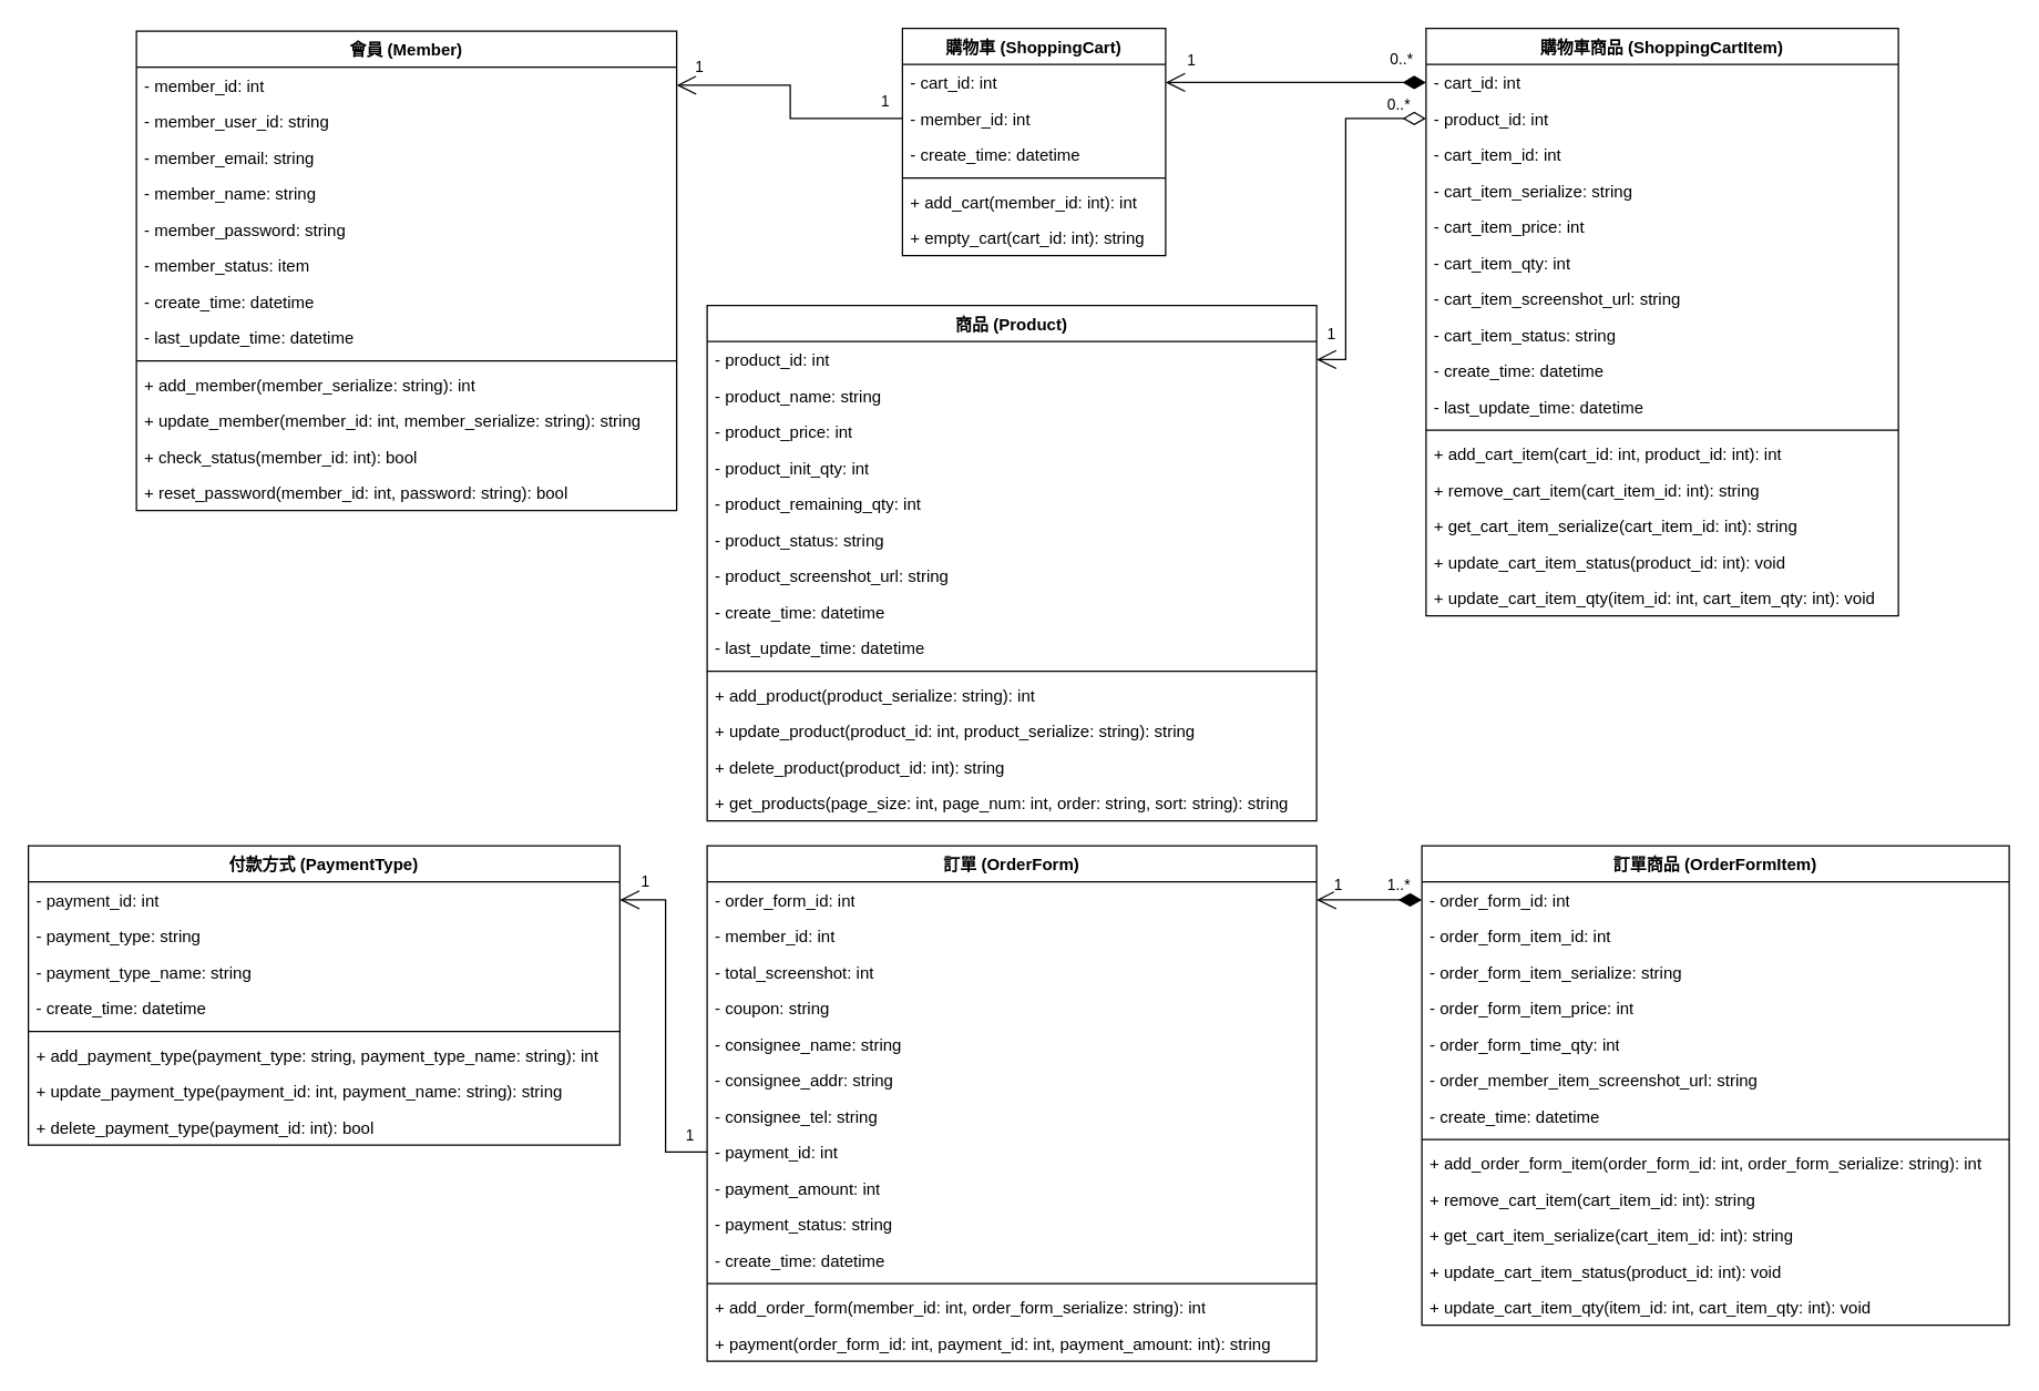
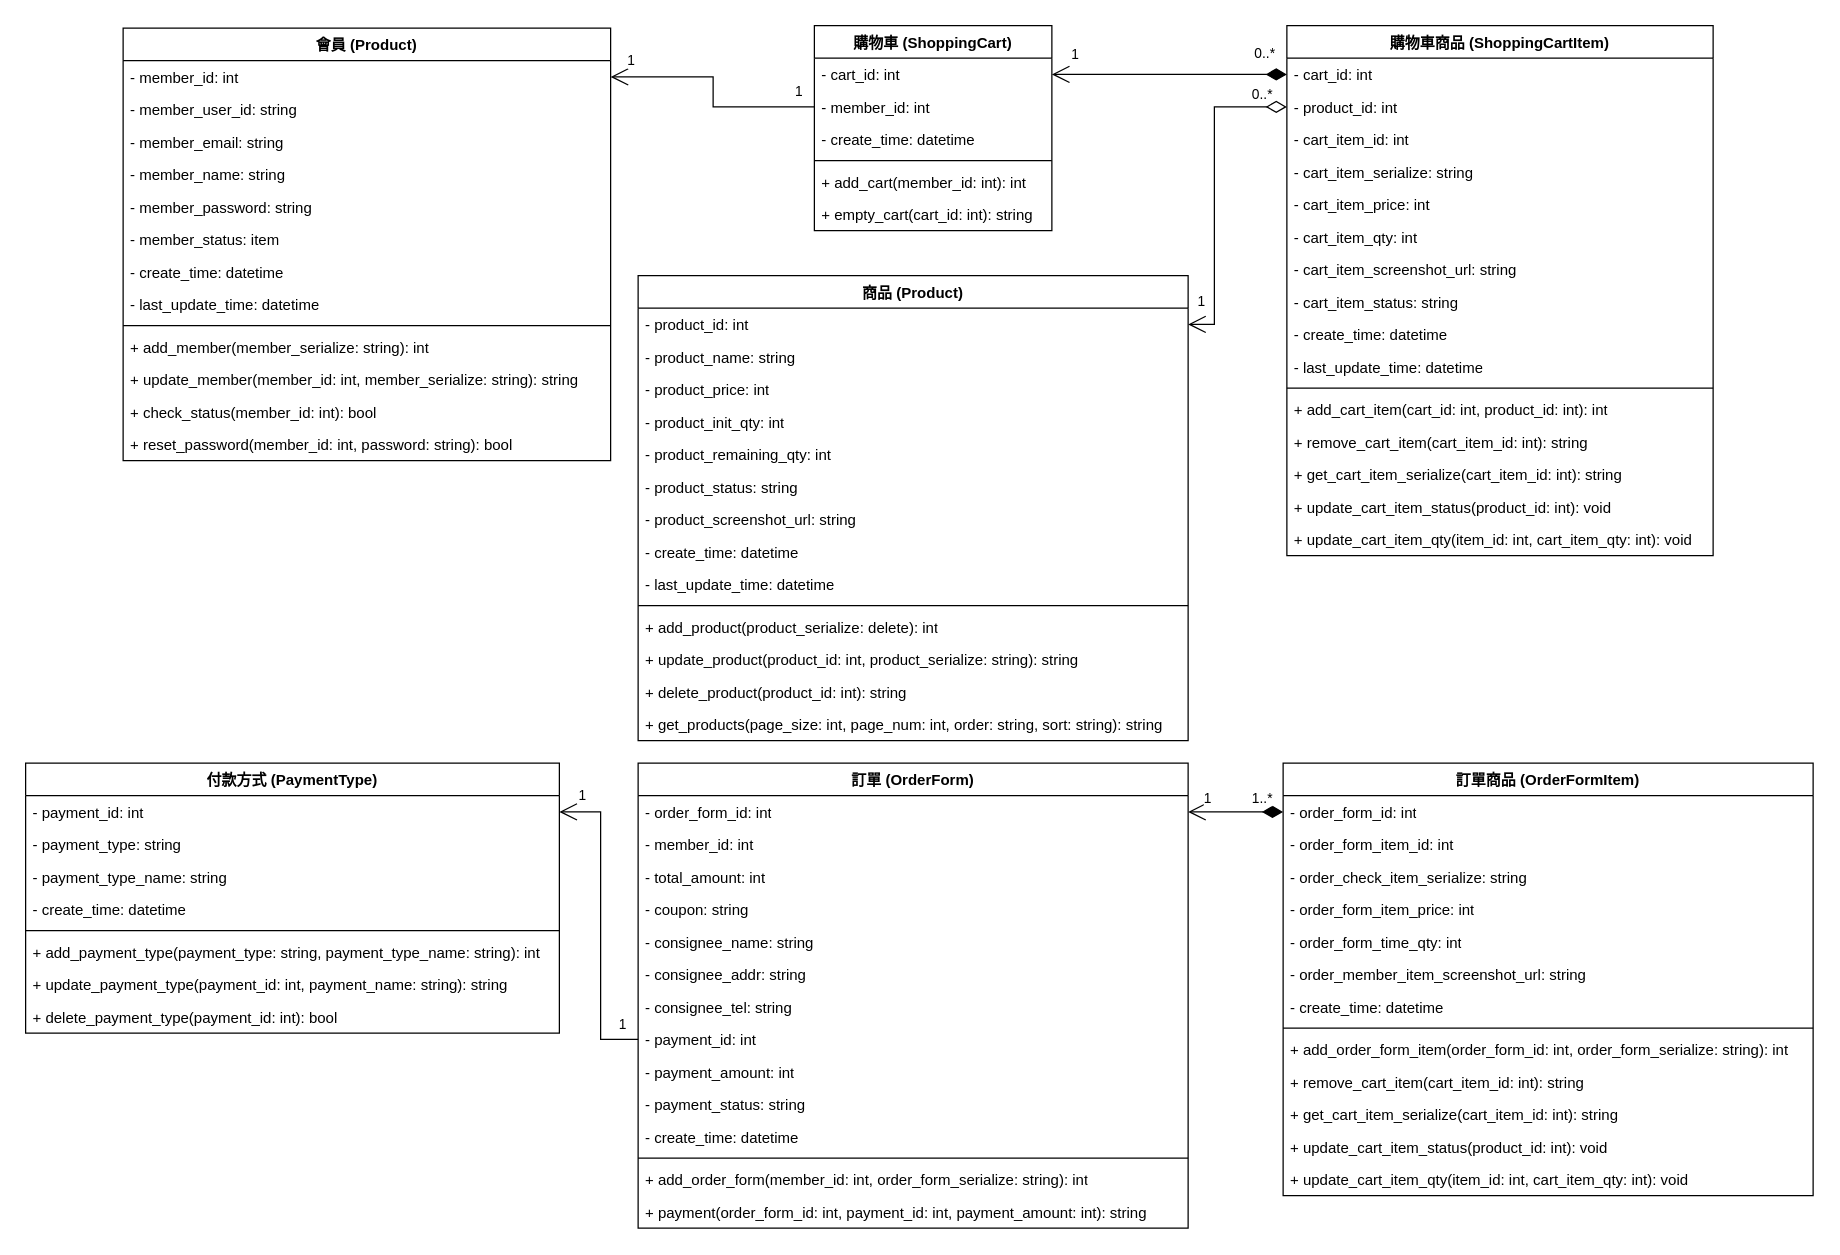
- <mxCell id="29" value="會員 (Member)" style="swimlane;fontStyle=1;align=center;verticalAlign=top;childLayout=stackLayout;horizontal=1;startSize=26;horizontalStack=0;resizeParent=1;resizeParentMax=0;resizeLast=0;collapsible=1;marginBottom=0;whiteSpace=wrap;html=1;" parent="1" vertex="1"><mxGeometry x="98" y="22" width="390" height="346" as="geometry"><mxRectangle x="200" y="140" width="160" height="40" as="alternateBounds" /></mxGeometry></mxCell>
+ <mxCell id="29" value="會員 (Product)" style="swimlane;fontStyle=1;align=center;verticalAlign=top;childLayout=stackLayout;horizontal=1;startSize=26;horizontalStack=0;resizeParent=1;resizeParentMax=0;resizeLast=0;collapsible=1;marginBottom=0;whiteSpace=wrap;html=1;" parent="1" vertex="1"><mxGeometry x="98" y="22" width="390" height="346" as="geometry"><mxRectangle x="200" y="140" width="160" height="40" as="alternateBounds" /></mxGeometry></mxCell>
- <mxCell id="54" value="+ add_product(product_serialize: string): int" style="text;strokeColor=none;fillColor=none;align=left;verticalAlign=top;spacingLeft=4;spacingRight=4;overflow=hidden;rotatable=0;points=[[0,0.5],[1,0.5]];portConstraint=eastwest;whiteSpace=wrap;html=1;" parent="43" vertex="1"><mxGeometry y="268" width="440" height="26" as="geometry" /></mxCell>
+ <mxCell id="54" value="+ add_product(product_serialize: delete): int" style="text;strokeColor=none;fillColor=none;align=left;verticalAlign=top;spacingLeft=4;spacingRight=4;overflow=hidden;rotatable=0;points=[[0,0.5],[1,0.5]];portConstraint=eastwest;whiteSpace=wrap;html=1;" parent="43" vertex="1"><mxGeometry y="268" width="440" height="26" as="geometry" /></mxCell>
- <mxCell id="67" value="- total_screenshot: int" style="text;strokeColor=none;fillColor=none;align=left;verticalAlign=top;spacingLeft=4;spacingRight=4;overflow=hidden;rotatable=0;points=[[0,0.5],[1,0.5]];portConstraint=eastwest;whiteSpace=wrap;html=1;" vertex="1" parent="64"><mxGeometry y="78" width="440" height="26" as="geometry" /></mxCell>
+ <mxCell id="67" value="- total_amount: int" style="text;strokeColor=none;fillColor=none;align=left;verticalAlign=top;spacingLeft=4;spacingRight=4;overflow=hidden;rotatable=0;points=[[0,0.5],[1,0.5]];portConstraint=eastwest;whiteSpace=wrap;html=1;" vertex="1" parent="64"><mxGeometry y="78" width="440" height="26" as="geometry" /></mxCell>
- <mxCell id="82" value="- order_form_item_serialize: string" style="text;strokeColor=none;fillColor=none;align=left;verticalAlign=top;spacingLeft=4;spacingRight=4;overflow=hidden;rotatable=0;points=[[0,0.5],[1,0.5]];portConstraint=eastwest;whiteSpace=wrap;html=1;" vertex="1" parent="79"><mxGeometry y="78" width="424" height="26" as="geometry" /></mxCell>
+ <mxCell id="82" value="- order_check_item_serialize: string" style="text;strokeColor=none;fillColor=none;align=left;verticalAlign=top;spacingLeft=4;spacingRight=4;overflow=hidden;rotatable=0;points=[[0,0.5],[1,0.5]];portConstraint=eastwest;whiteSpace=wrap;html=1;" vertex="1" parent="79"><mxGeometry y="78" width="424" height="26" as="geometry" /></mxCell>
